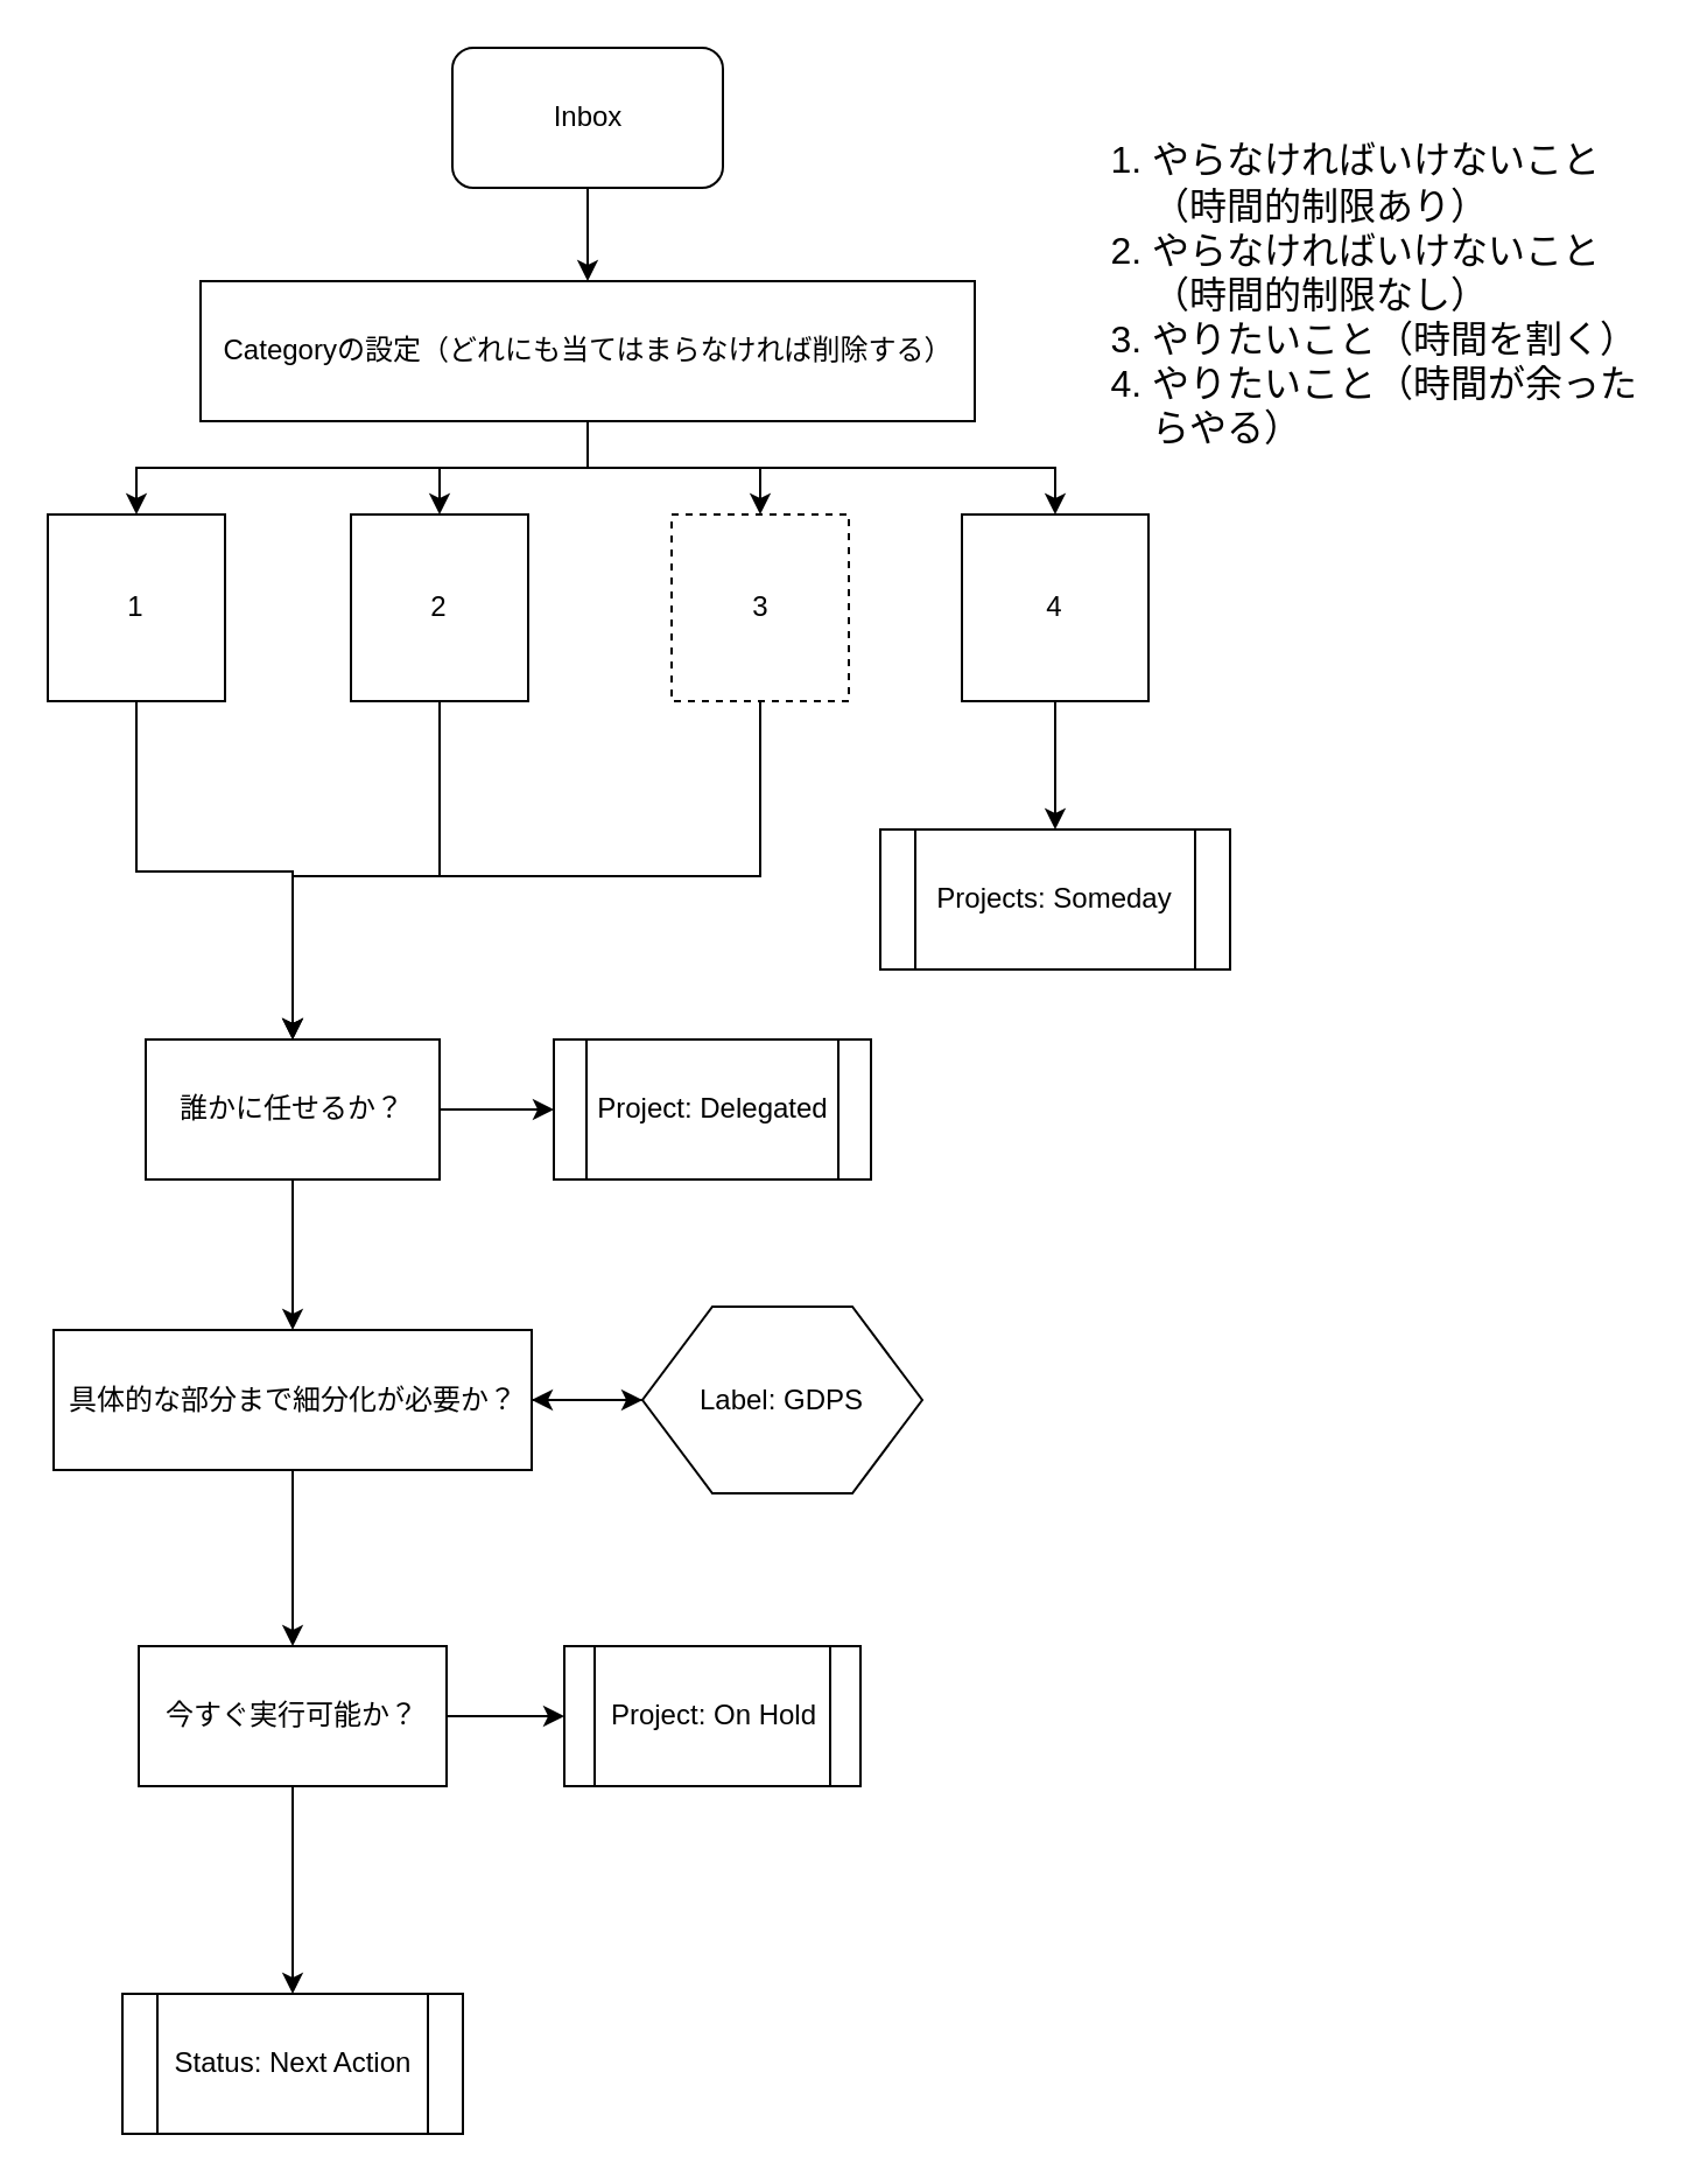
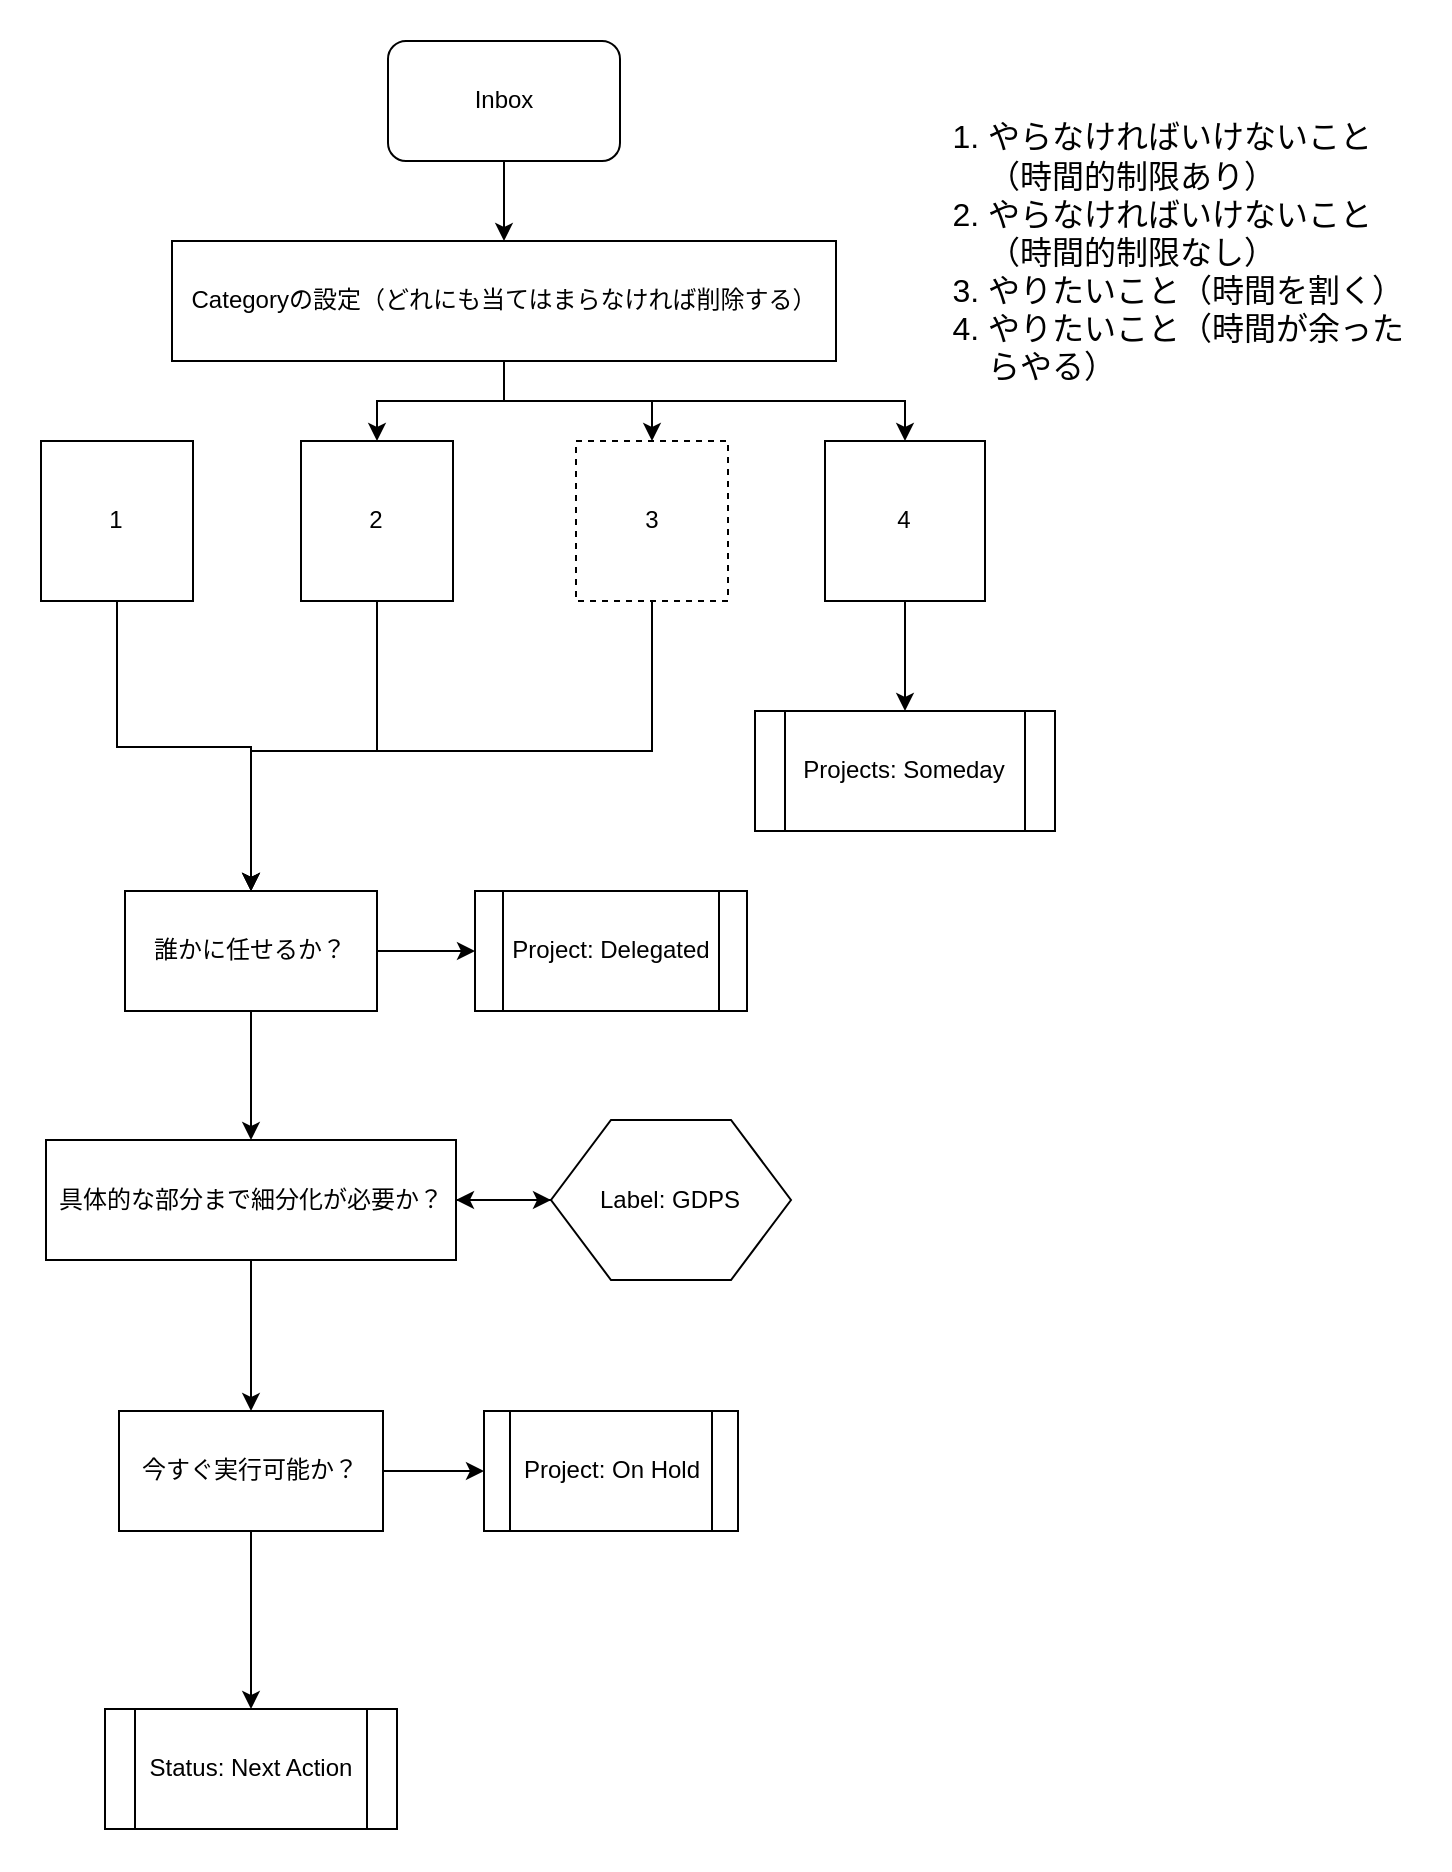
- <mxCell id="12" style="edgeStyle=orthogonalEdgeStyle;rounded=0;html=1;entryX=0.5;entryY=0;jettySize=auto;orthogonalLoop=1;" parent="1" source="14" target="5" edge="1"><mxGeometry relative="1" as="geometry" /></mxCell>
